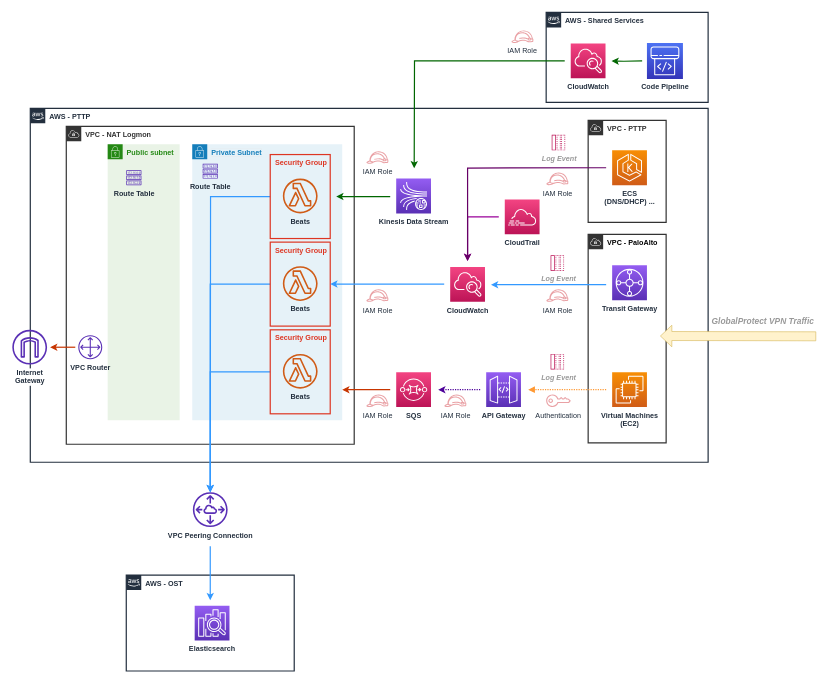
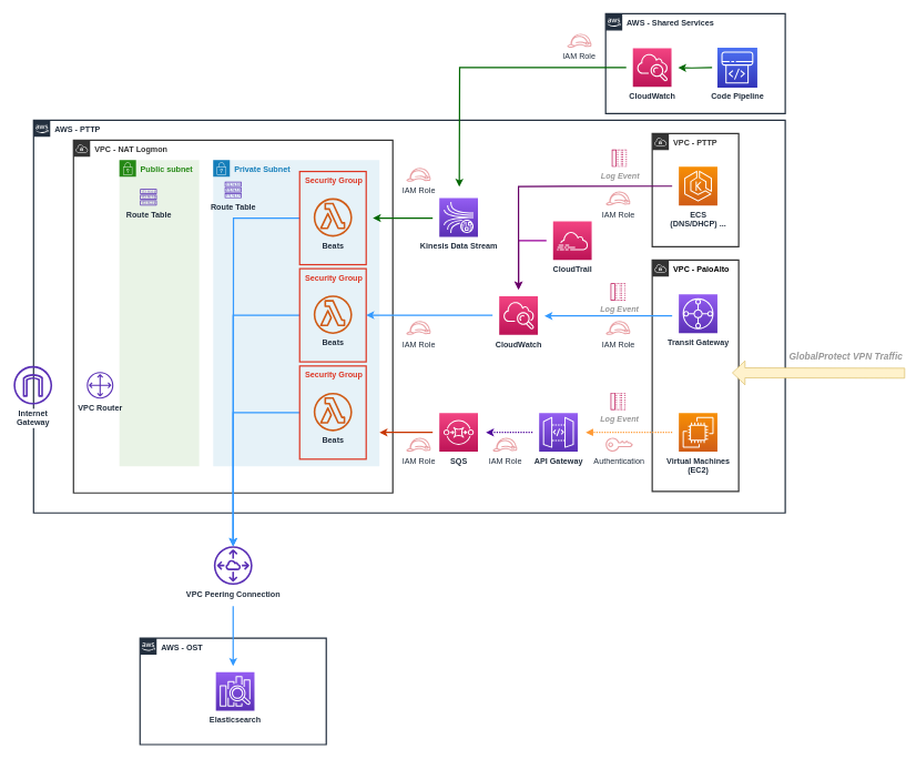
- <mxCell id="13" value="CloudTrail" style="outlineConnect=0;fontColor=#232F3E;gradientColor=#F34482;gradientDirection=north;fillColor=#BC1356;strokeColor=#ffffff;dashed=0;verticalLabelPosition=bottom;verticalAlign=top;align=center;html=1;fontSize=12;fontStyle=1;aspect=fixed;shape=mxgraph.aws4.resourceIcon;resIcon=mxgraph.aws4.cloudtrail;labelPosition=center;perimeterSpacing=10;" parent="1" vertex="1"><mxGeometry x="841" y="332" width="58" height="58" as="geometry" /></mxCell>
+ <mxCell id="13" value="CloudTrail" style="outlineConnect=0;fontColor=#232F3E;gradientColor=#F34482;gradientDirection=north;fillColor=#BC1356;strokeColor=#ffffff;dashed=0;verticalLabelPosition=bottom;verticalAlign=top;align=center;html=1;fontSize=12;fontStyle=1;aspect=fixed;shape=mxgraph.aws4.resourceIcon;resIcon=mxgraph.aws4.cloudtrail;labelPosition=center;perimeterSpacing=10;" parent="1" vertex="1"><mxGeometry x="831" y="332" width="58" height="58" as="geometry" /></mxCell>
- <mxCell id="31" style="edgeStyle=orthogonalEdgeStyle;rounded=0;orthogonalLoop=1;jettySize=auto;html=1;strokeColor=#C73500;strokeWidth=2;fillColor=#fa6800;" parent="1" source="32" target="30" edge="1"><mxGeometry relative="1" as="geometry" /></mxCell>
